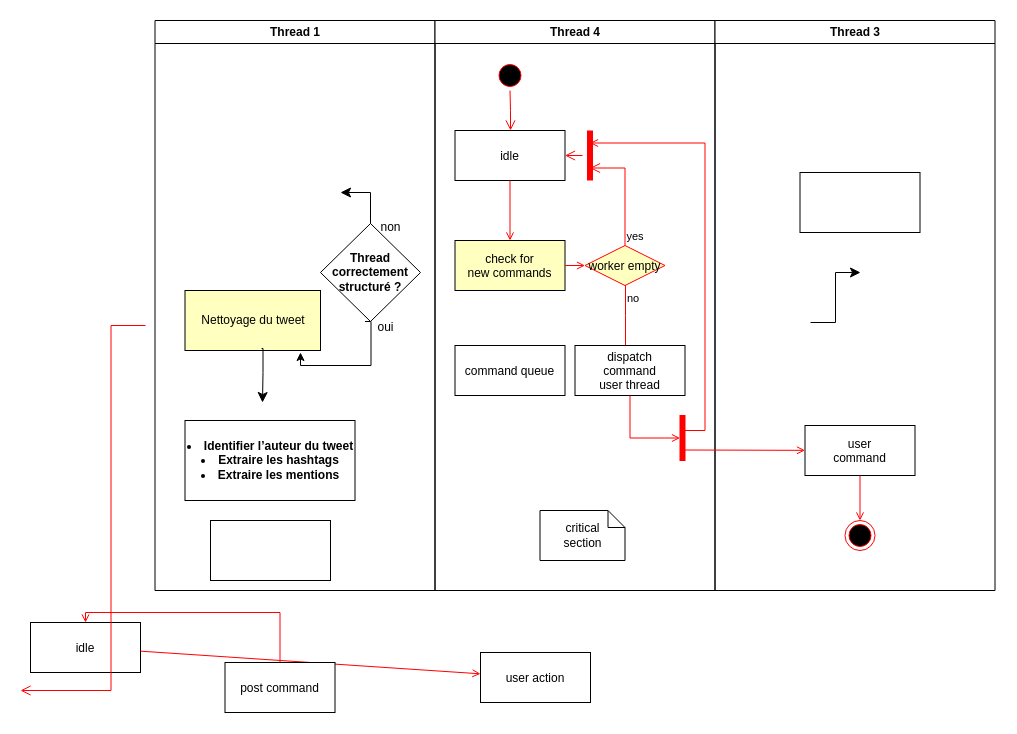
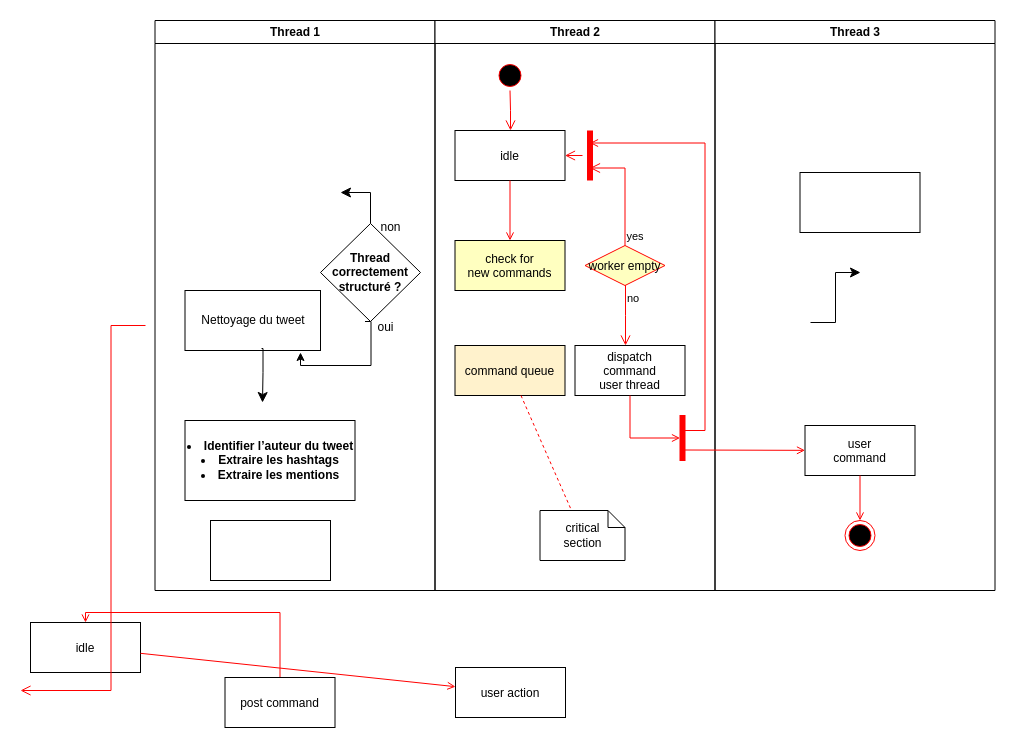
- <mxCell id="12" value="Thread 4" style="swimlane;whiteSpace=wrap" parent="1" vertex="1"><mxGeometry x="434.5" y="20" width="280" height="570" as="geometry" /></mxCell>
+ <mxCell id="12" value="Thread 2" style="swimlane;whiteSpace=wrap" parent="1" vertex="1"><mxGeometry x="434.5" y="20" width="280" height="570" as="geometry" /></mxCell>
- <mxCell id="22" value="" style="endArrow=open;strokeColor=#FF0000;endFill=1;rounded=0" parent="12" source="16" target="19" edge="1"><mxGeometry relative="1" as="geometry" /></mxCell>
- <mxCell id="5" value="Nettoyage du tweet" style="rounded=0;whiteSpace=wrap;html=1;fillColor=#ffffc0;" vertex="1" parent="2"><mxGeometry x="30" y="270" width="135.5" height="60" as="geometry" /></mxCell>
+ <mxCell id="5" value="Nettoyage du tweet" style="rounded=0;whiteSpace=wrap;html=1;" vertex="1" parent="2"><mxGeometry x="30" y="270" width="135.5" height="60" as="geometry" /></mxCell>
- <mxCell id="21" value="no" style="edgeStyle=elbowEdgeStyle;elbow=horizontal;align=left;verticalAlign=top;endArrow=none;endSize=8;strokeColor=#FF0000;endFill=1;rounded=0;" parent="12" source="19" target="25" edge="1"><mxGeometry x="-1" relative="1" as="geometry"><mxPoint x="190" y="305" as="targetPoint" /></mxGeometry></mxCell>
+ <mxCell id="21" value="no" style="edgeStyle=elbowEdgeStyle;elbow=horizontal;align=left;verticalAlign=top;endArrow=open;endSize=8;strokeColor=#FF0000;endFill=1;rounded=0" parent="12" source="19" target="25" edge="1"><mxGeometry x="-1" relative="1" as="geometry"><mxPoint x="190" y="305" as="targetPoint" /></mxGeometry></mxCell>
- <mxCell id="18" value="command queue" style="" parent="12" vertex="1"><mxGeometry x="20" y="325" width="110" height="50" as="geometry" /></mxCell>
+ <mxCell id="18" value="command queue" style="fillColor=#fff2cc;" parent="12" vertex="1"><mxGeometry x="20" y="325" width="110" height="50" as="geometry" /></mxCell>
+ <mxCell id="27" value="" style="endArrow=none;strokeColor=#FF0000;endFill=0;rounded=0;dashed=1" parent="12" source="18" target="26" edge="1"><mxGeometry relative="1" as="geometry" /></mxCell>
- <mxCell id="42" value="user action" style="" parent="1" vertex="1"><mxGeometry x="480" y="652" width="110" height="50" as="geometry" /></mxCell>
+ <mxCell id="42" value="user action" style="" parent="1" vertex="1"><mxGeometry x="455" y="667" width="110" height="50" as="geometry" /></mxCell>
- <mxCell id="41" value="post command" style="" parent="1" vertex="1"><mxGeometry x="224.5" y="662" width="110" height="50" as="geometry" /></mxCell>
+ <mxCell id="41" value="post command" style="" parent="1" vertex="1"><mxGeometry x="224.5" y="677" width="110" height="50" as="geometry" /></mxCell>
